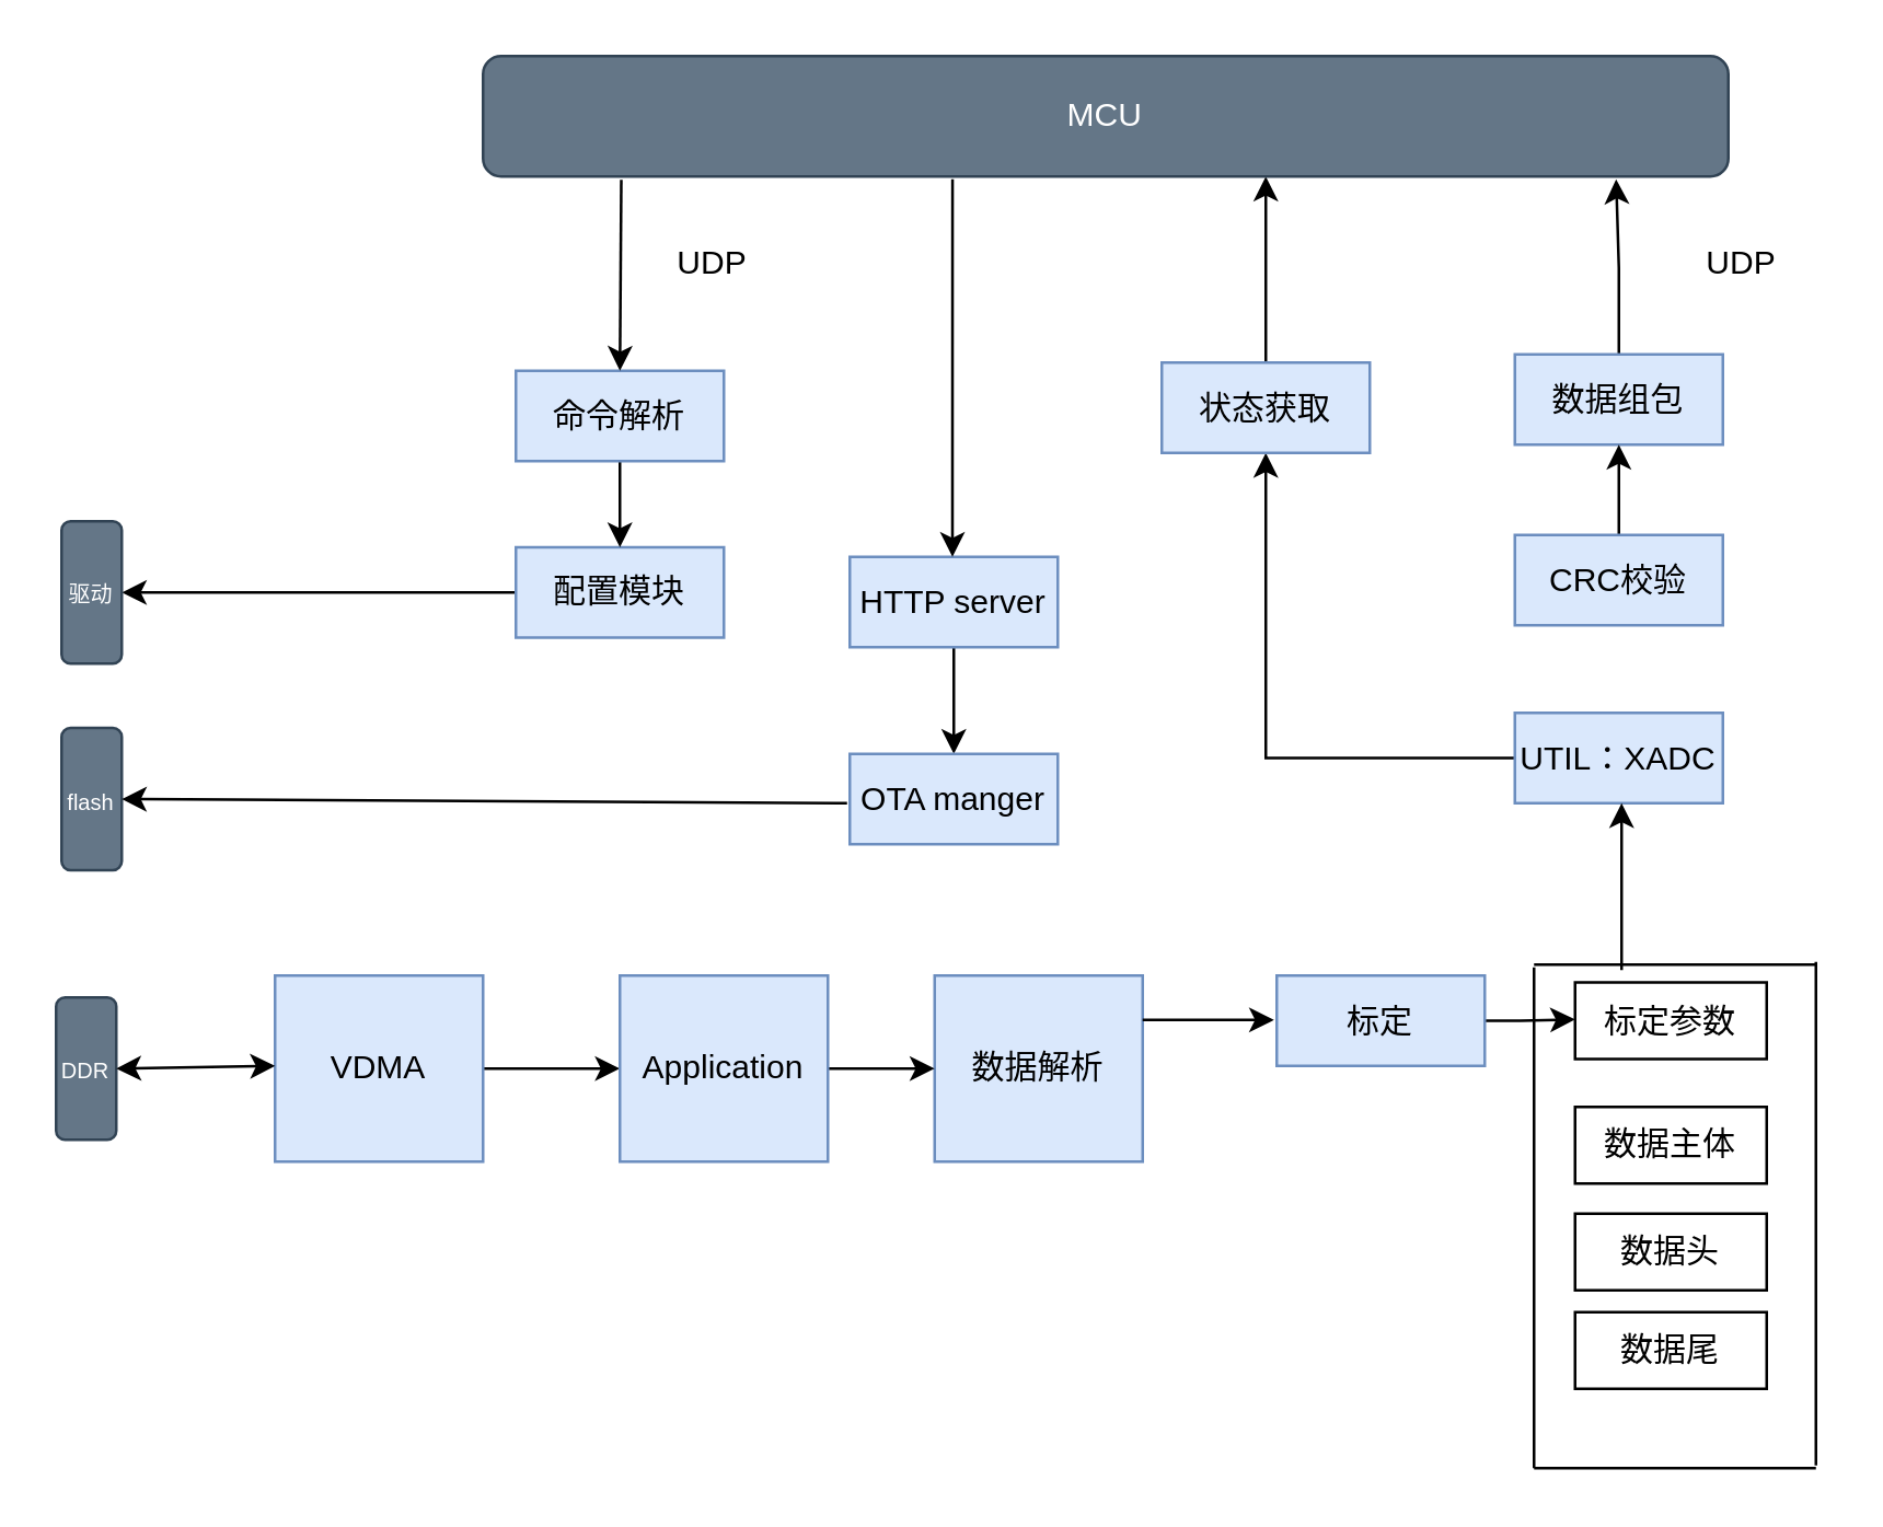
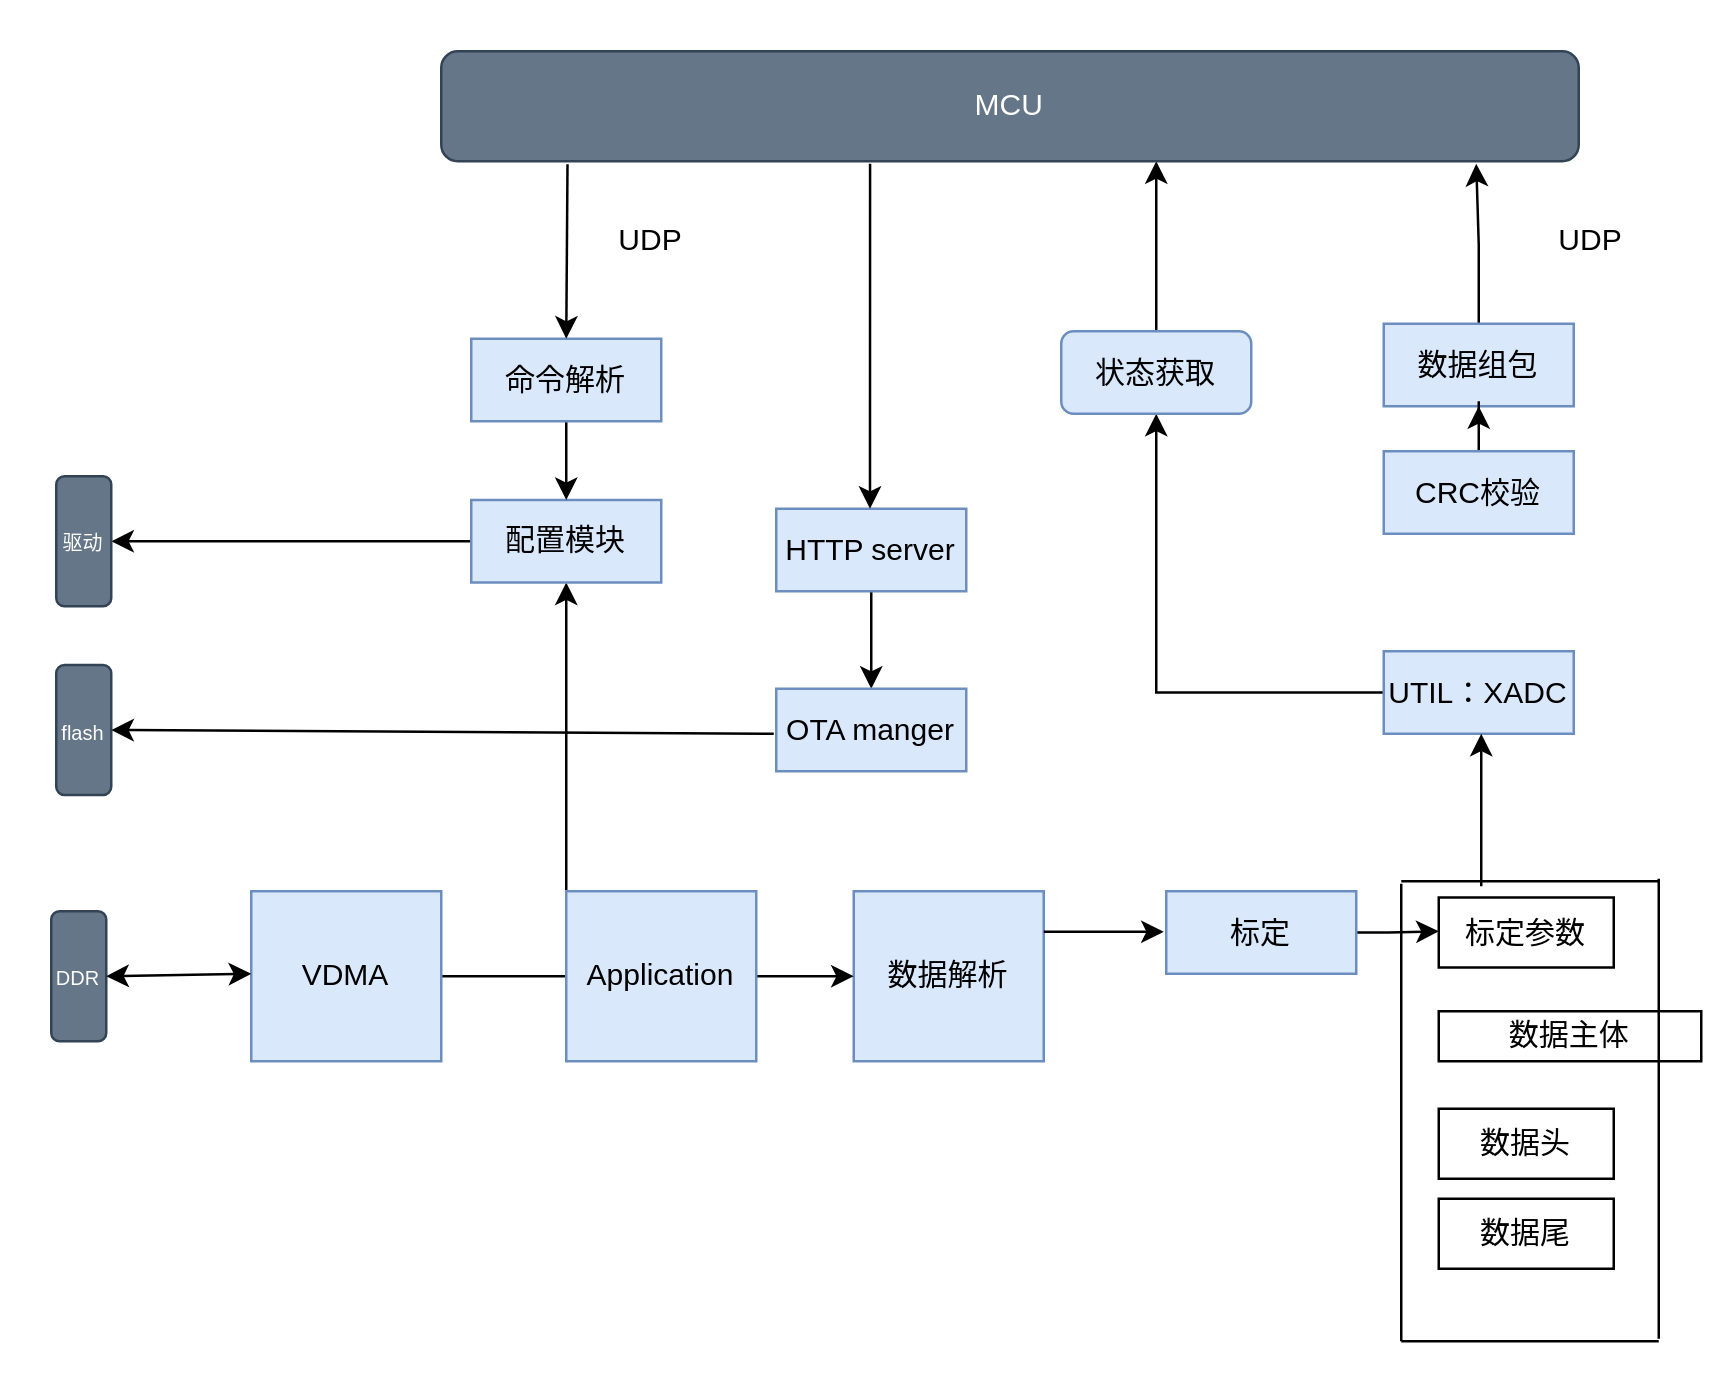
- <mxCell id="21" value="状态获取" style="rounded=0;whiteSpace=wrap;html=1;fillColor=#dae8fc;strokeColor=#6c8ebf;" vertex="1" parent="1"><mxGeometry x="424" y="132" width="76" height="33" as="geometry" /></mxCell>
+ <mxCell id="21" value="状态获取" style="whiteSpace=wrap;html=1;fillColor=#dae8fc;strokeColor=#6c8ebf;rounded=1;" vertex="1" parent="1"><mxGeometry x="424" y="132" width="76" height="33" as="geometry" /></mxCell>
- <mxCell id="23" value="CRC校验" style="rounded=0;whiteSpace=wrap;html=1;fillColor=#dae8fc;strokeColor=#6c8ebf;" vertex="1" parent="1"><mxGeometry x="553" y="195" width="76" height="33" as="geometry" /></mxCell>
+ <mxCell id="23" value="CRC校验" style="rounded=0;whiteSpace=wrap;html=1;fillColor=#dae8fc;strokeColor=#6c8ebf;" vertex="1" parent="1"><mxGeometry x="553" y="180" width="76" height="33" as="geometry" /></mxCell>
- <mxCell id="3" value="" style="edgeStyle=orthogonalEdgeStyle;rounded=0;orthogonalLoop=1;jettySize=auto;html=1;" edge="1" parent="1" source="4" target="6"><mxGeometry relative="1" as="geometry" /></mxCell>
+ <mxCell id="3" value="" style="edgeStyle=orthogonalEdgeStyle;rounded=0;orthogonalLoop=1;jettySize=auto;html=1;" edge="1" parent="1" source="4" target="10"><mxGeometry relative="1" as="geometry" /></mxCell>
- <mxCell id="27" value="数据主体" style="rounded=0;whiteSpace=wrap;html=1;" vertex="1" parent="1"><mxGeometry x="575" y="404" width="70" height="28" as="geometry" /></mxCell>
+ <mxCell id="27" value="数据主体" style="rounded=0;whiteSpace=wrap;html=1;" vertex="1" parent="1"><mxGeometry x="575" y="404" width="105" height="20" as="geometry" /></mxCell>
